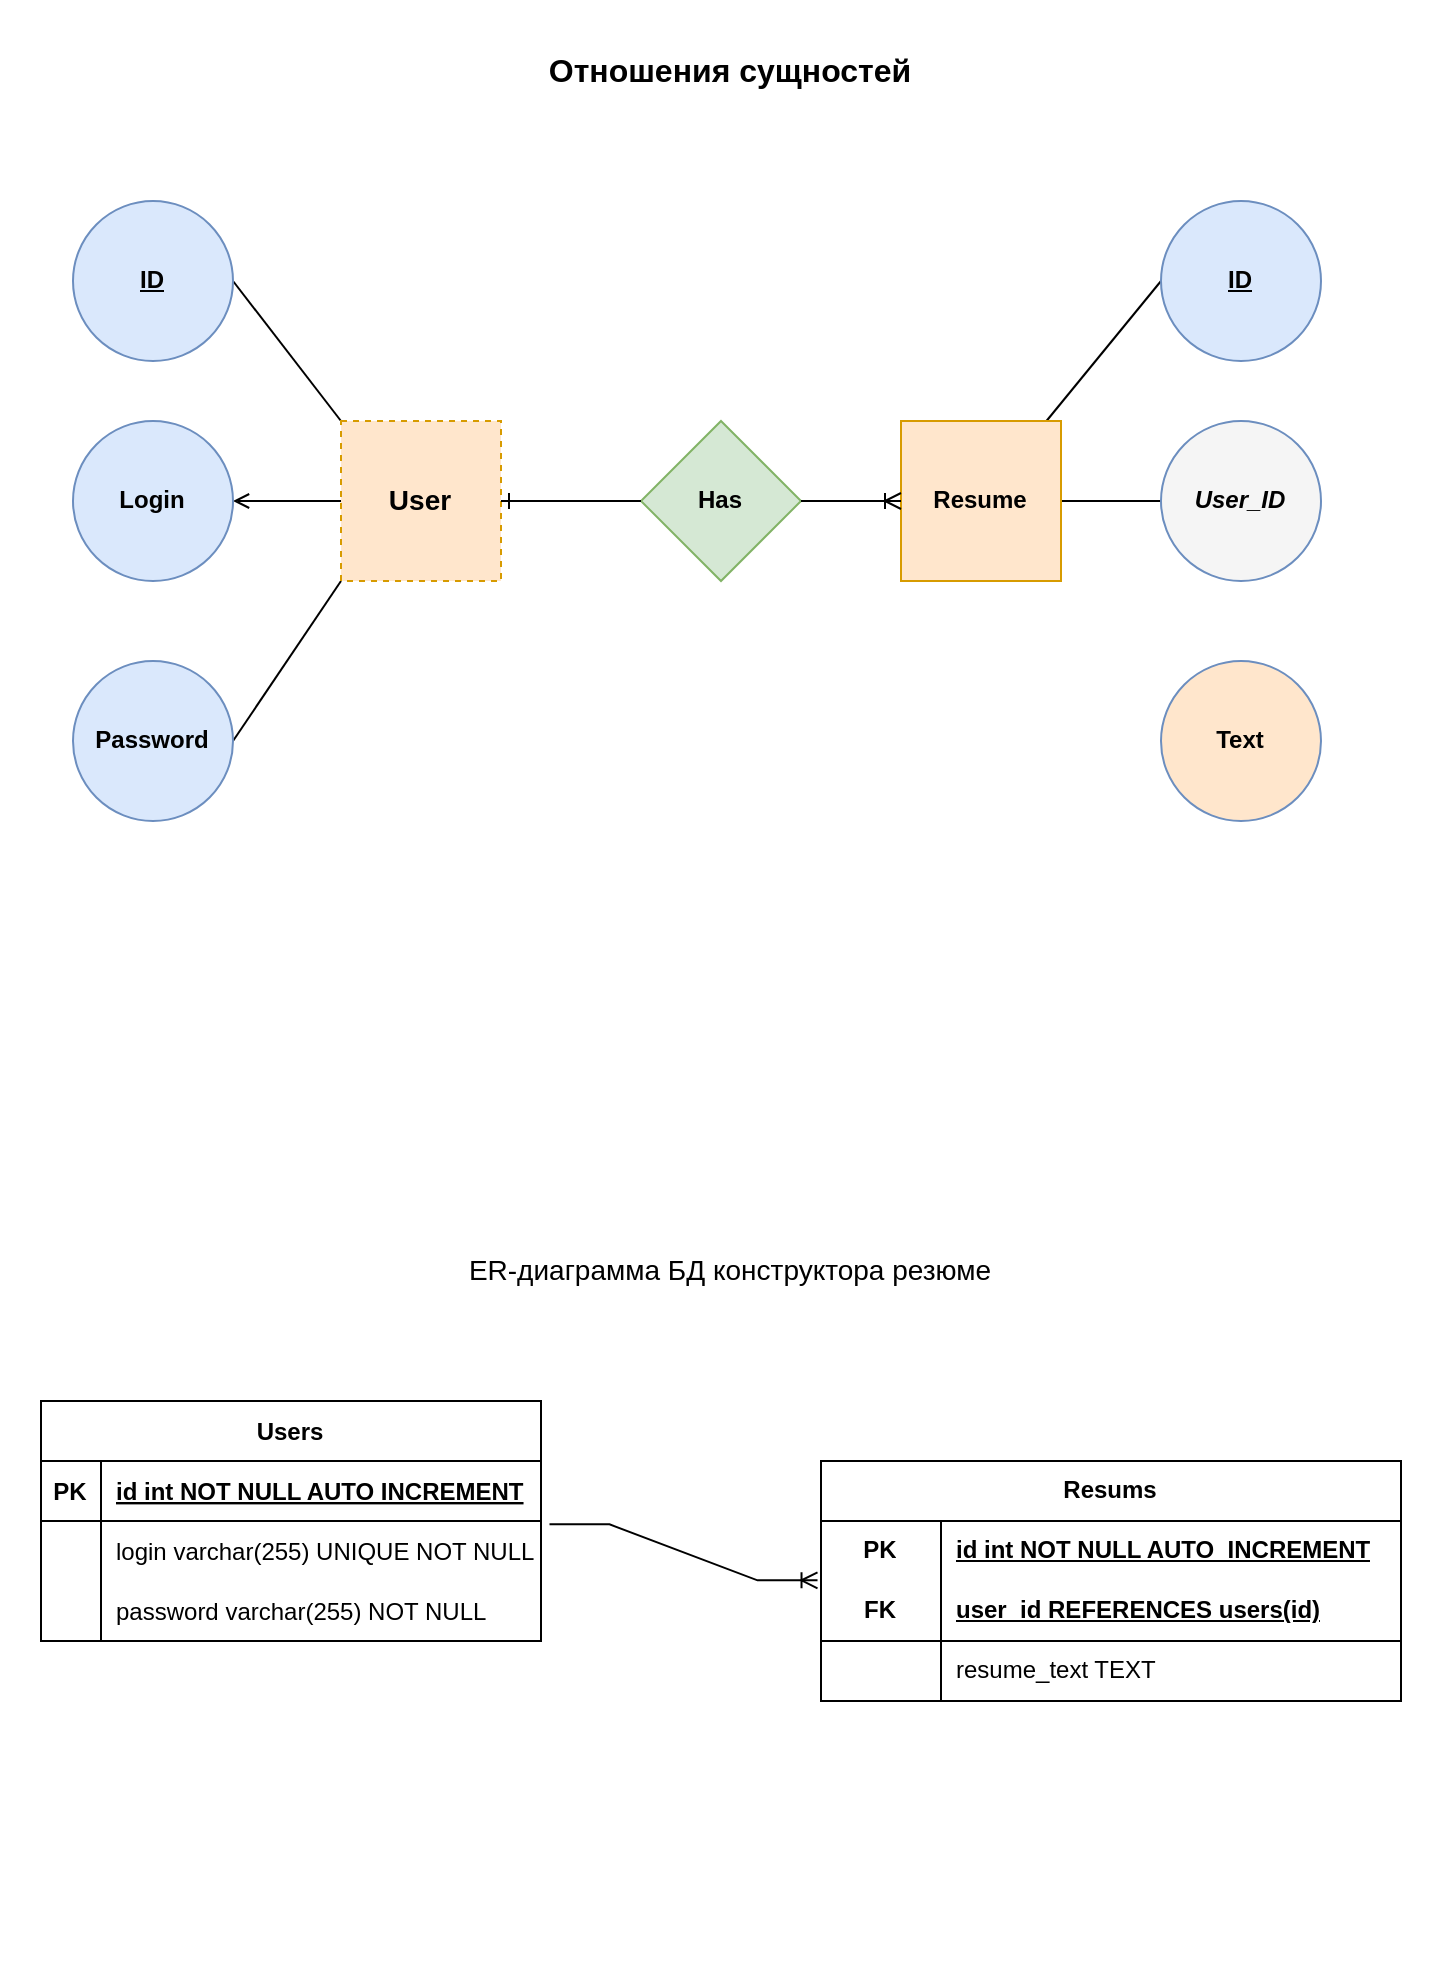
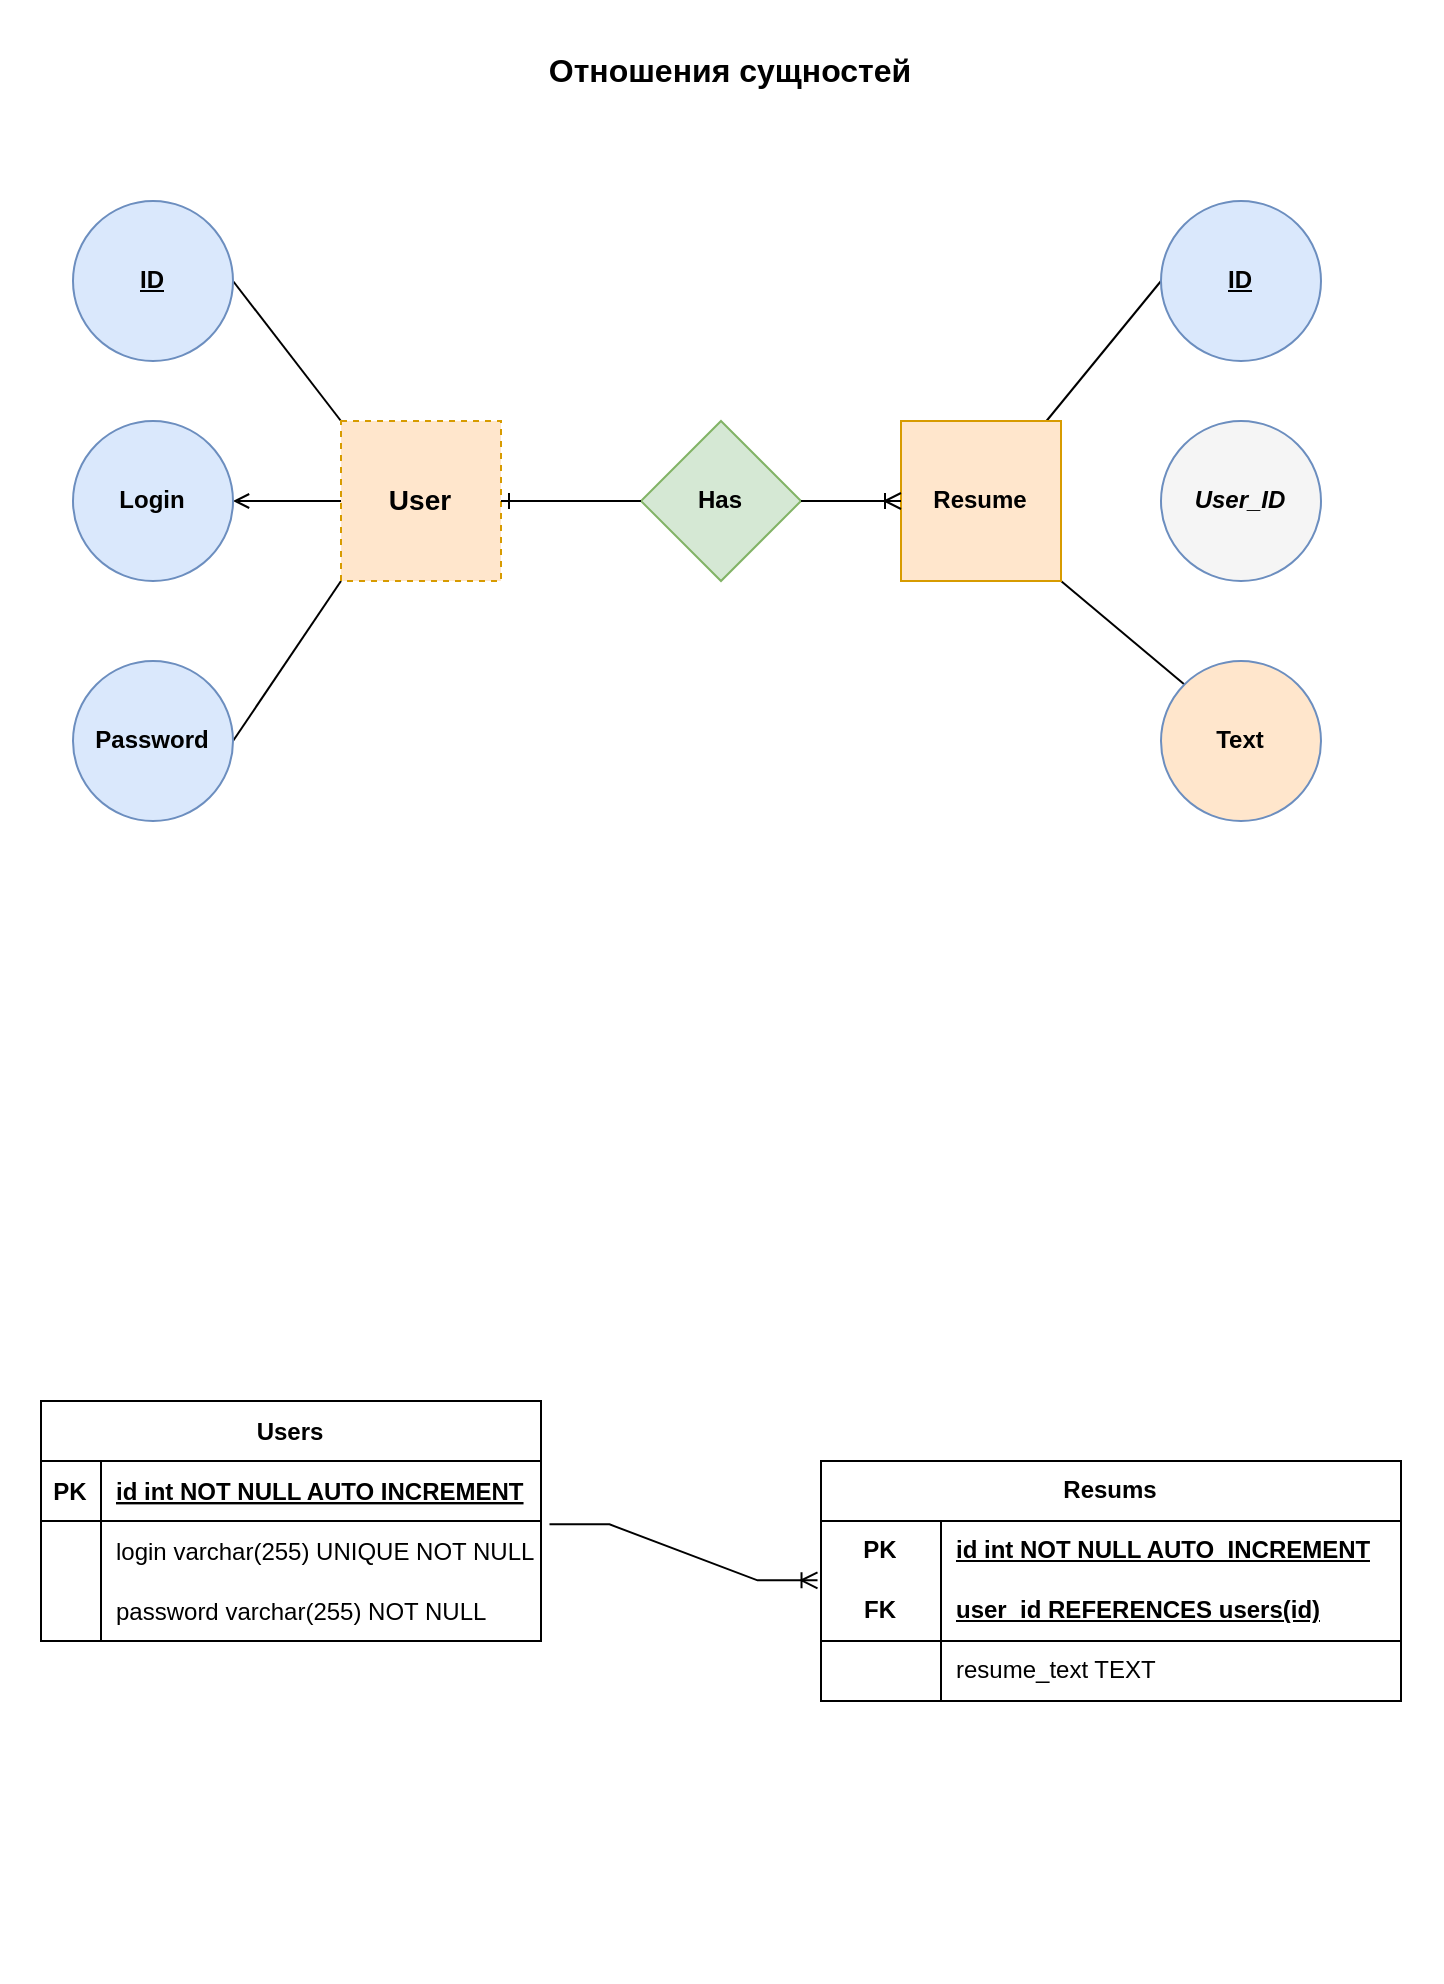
- <mxCell id="33" style="rounded=0;orthogonalLoop=1;jettySize=auto;html=1;entryX=0;entryY=0.5;entryDx=0;entryDy=0;endArrow=none;endFill=0;" edge="1" parent="1" source="35" target="37"><mxGeometry relative="1" as="geometry" /></mxCell>
+ <mxCell id="34" style="rounded=0;orthogonalLoop=1;jettySize=auto;html=1;exitX=1;exitY=1;exitDx=0;exitDy=0;entryX=0;entryY=0;entryDx=0;entryDy=0;endArrow=none;endFill=0;" edge="1" parent="1" source="35" target="38"><mxGeometry relative="1" as="geometry" /></mxCell>
- <mxCell id="23" value="&lt;font style=&quot;font-size: 14px;&quot;&gt;ER-диаграмма БД конструктора резюме&lt;/font&gt;" style="text;html=1;strokeColor=none;fillColor=none;align=center;verticalAlign=middle;whiteSpace=wrap;rounded=0;" vertex="1" parent="1"><mxGeometry x="130" y="620" width="470" height="30" as="geometry" /></mxCell>
